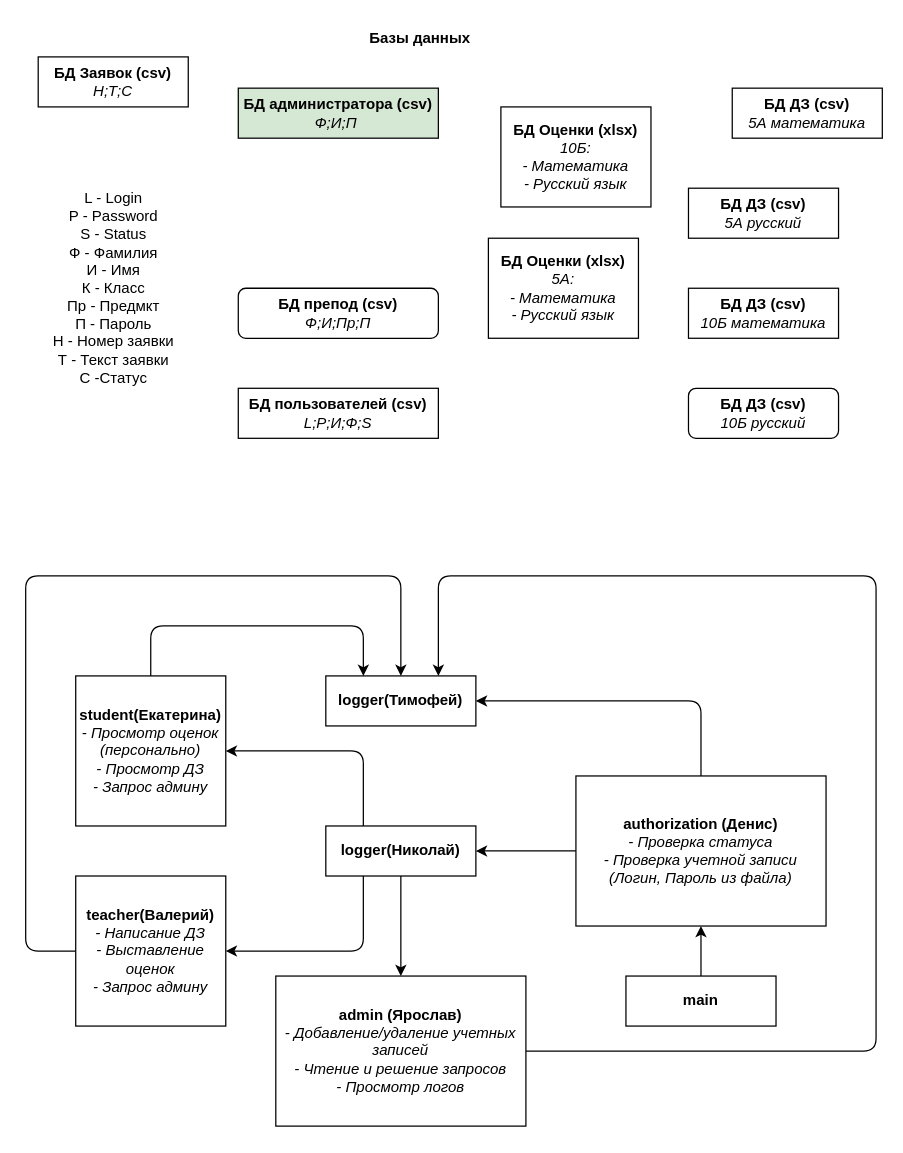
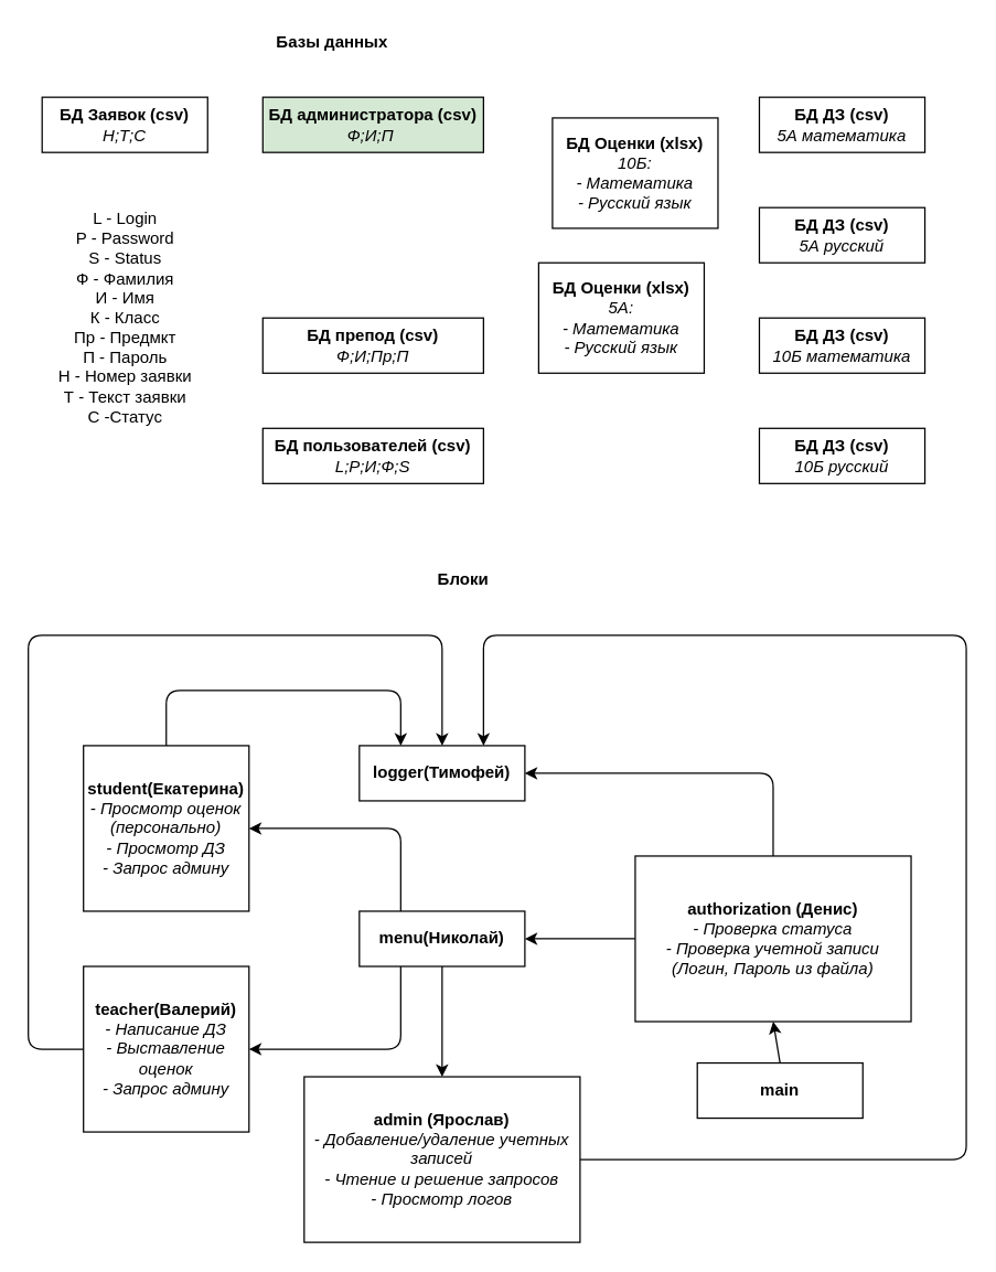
- <mxCell id="30" value="&lt;b&gt;Базы данных&lt;/b&gt;" style="text;html=1;align=center;verticalAlign=middle;resizable=0;points=[];autosize=1;strokeColor=none;fillColor=none;" vertex="1" parent="1"><mxGeometry x="285" y="20" width="100" height="20" as="geometry" /></mxCell>
+ <mxCell id="30" value="&lt;b&gt;Базы данных&lt;/b&gt;" style="text;html=1;align=center;verticalAlign=middle;resizable=0;points=[];autosize=1;strokeColor=none;fillColor=none;" vertex="1" parent="1"><mxGeometry x="190" y="20" width="100" height="20" as="geometry" /></mxCell>
- <mxCell id="29" value="&lt;b&gt;БД Заявок (csv)&lt;br&gt;&lt;/b&gt;&lt;i&gt;Н;Т;С&lt;/i&gt;&lt;i&gt;&lt;br&gt;&lt;/i&gt;" style="rounded=0;whiteSpace=wrap;html=1;" vertex="1" parent="1"><mxGeometry x="30" y="45" width="120" height="40" as="geometry" /></mxCell>
+ <mxCell id="29" value="&lt;b&gt;БД Заявок (csv)&lt;br&gt;&lt;/b&gt;&lt;i&gt;Н;Т;С&lt;/i&gt;&lt;i&gt;&lt;br&gt;&lt;/i&gt;" style="rounded=0;whiteSpace=wrap;html=1;" vertex="1" parent="1"><mxGeometry x="30" y="70" width="120" height="40" as="geometry" /></mxCell>
- <mxCell id="4" value="&lt;b&gt;БД ДЗ (csv)&lt;/b&gt;&lt;br&gt;&lt;i&gt;5А математика&lt;/i&gt;" style="rounded=0;whiteSpace=wrap;html=1;" parent="1" vertex="1"><mxGeometry x="585" y="70" width="120" height="40" as="geometry" /></mxCell>
+ <mxCell id="4" value="&lt;b&gt;БД ДЗ (csv)&lt;/b&gt;&lt;br&gt;&lt;i&gt;5А математика&lt;/i&gt;" style="rounded=0;whiteSpace=wrap;html=1;" parent="1" vertex="1"><mxGeometry x="550" y="70" width="120" height="40" as="geometry" /></mxCell>
- <mxCell id="3" value="&lt;b&gt;БД препод&amp;nbsp;&lt;/b&gt;&lt;b&gt;(csv)&lt;/b&gt;&lt;br&gt;&lt;i&gt;Ф;И;Пр;П&lt;/i&gt;" style="whiteSpace=wrap;html=1;rounded=1;" parent="1" vertex="1"><mxGeometry x="190" y="230" width="160" height="40" as="geometry" /></mxCell>
+ <mxCell id="3" value="&lt;b&gt;БД препод&amp;nbsp;&lt;/b&gt;&lt;b&gt;(csv)&lt;/b&gt;&lt;br&gt;&lt;i&gt;Ф;И;Пр;П&lt;/i&gt;" style="rounded=0;whiteSpace=wrap;html=1;" parent="1" vertex="1"><mxGeometry x="190" y="230" width="160" height="40" as="geometry" /></mxCell>
- <mxCell id="26" value="&lt;b&gt;БД ДЗ&amp;nbsp;&lt;/b&gt;&lt;b&gt;(csv)&lt;/b&gt;&lt;br&gt;&lt;i&gt;10Б русский&lt;/i&gt;" style="whiteSpace=wrap;html=1;rounded=1;" vertex="1" parent="1"><mxGeometry x="550" y="310" width="120" height="40" as="geometry" /></mxCell>
+ <mxCell id="26" value="&lt;b&gt;БД ДЗ&amp;nbsp;&lt;/b&gt;&lt;b&gt;(csv)&lt;/b&gt;&lt;br&gt;&lt;i&gt;10Б русский&lt;/i&gt;" style="rounded=0;whiteSpace=wrap;html=1;" vertex="1" parent="1"><mxGeometry x="550" y="310" width="120" height="40" as="geometry" /></mxCell>
+ <mxCell id="27" value="&lt;b&gt;Блоки&lt;/b&gt;" style="text;html=1;align=center;verticalAlign=middle;resizable=0;points=[];autosize=1;strokeColor=none;fillColor=none;" vertex="1" parent="1"><mxGeometry x="310" y="410" width="50" height="20" as="geometry" /></mxCell>
- <mxCell id="20" value="&lt;b&gt;logger(Николай)&lt;/b&gt;" style="rounded=0;whiteSpace=wrap;html=1;" vertex="1" parent="1"><mxGeometry x="260" y="660" width="120" height="40" as="geometry" /></mxCell>
+ <mxCell id="20" value="&lt;b&gt;menu(Николай)&lt;/b&gt;" style="rounded=0;whiteSpace=wrap;html=1;" vertex="1" parent="1"><mxGeometry x="260" y="660" width="120" height="40" as="geometry" /></mxCell>
- <mxCell id="6" value="&lt;b&gt;main&lt;/b&gt;" style="rounded=0;whiteSpace=wrap;html=1;" parent="1" vertex="1"><mxGeometry x="500" y="780" width="120" height="40" as="geometry" /></mxCell>
+ <mxCell id="6" value="&lt;b&gt;main&lt;/b&gt;" style="rounded=0;whiteSpace=wrap;html=1;" parent="1" vertex="1"><mxGeometry x="505" y="770" width="120" height="40" as="geometry" /></mxCell>
